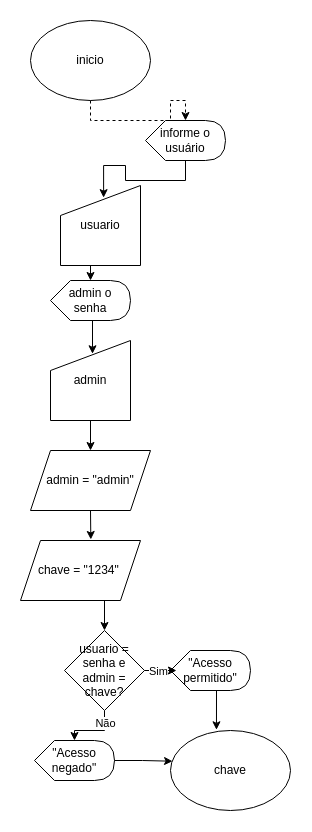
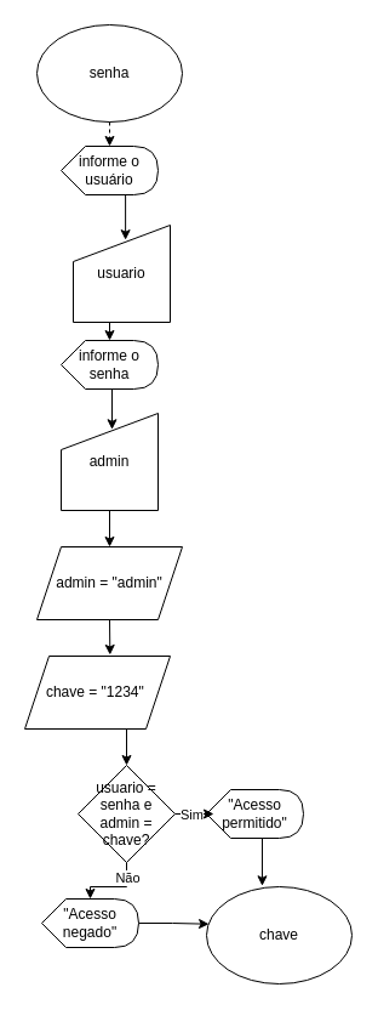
- <mxCell id="2" value="inicio" style="ellipse;whiteSpace=wrap;html=1;" vertex="1" parent="1"><mxGeometry x="30" y="20" width="120" height="80" as="geometry" /></mxCell>
+ <mxCell id="2" value="senha" style="ellipse;whiteSpace=wrap;html=1;" vertex="1" parent="1"><mxGeometry x="30" y="20" width="120" height="80" as="geometry" /></mxCell>
- <mxCell id="3" value="informe o usuário" style="shape=display;whiteSpace=wrap;html=1;" vertex="1" parent="1"><mxGeometry x="145" y="120" width="80" height="40" as="geometry" /></mxCell>
+ <mxCell id="3" value="informe o usuário" style="shape=display;whiteSpace=wrap;html=1;" vertex="1" parent="1"><mxGeometry x="50" y="120" width="80" height="40" as="geometry" /></mxCell>
- <mxCell id="5" value="admin o senha" style="shape=display;whiteSpace=wrap;html=1;" vertex="1" parent="1"><mxGeometry x="50" y="280" width="80" height="40" as="geometry" /></mxCell>
+ <mxCell id="5" value="informe o senha" style="shape=display;whiteSpace=wrap;html=1;" vertex="1" parent="1"><mxGeometry x="50" y="280" width="80" height="40" as="geometry" /></mxCell>
